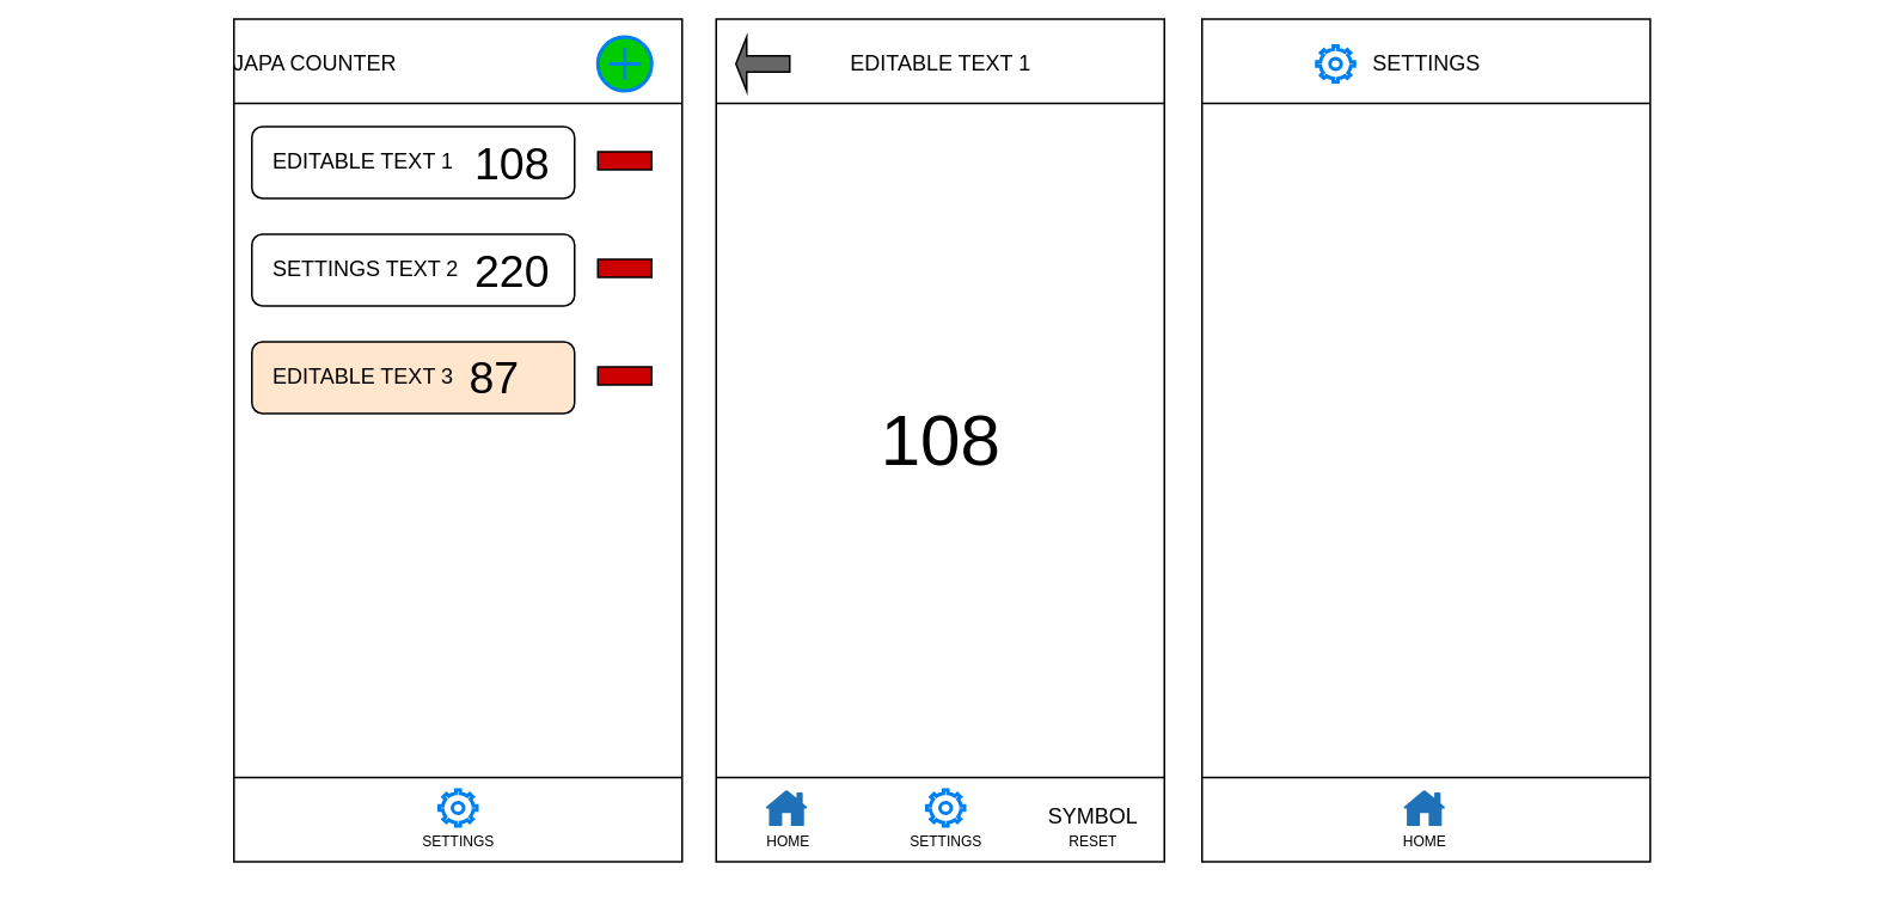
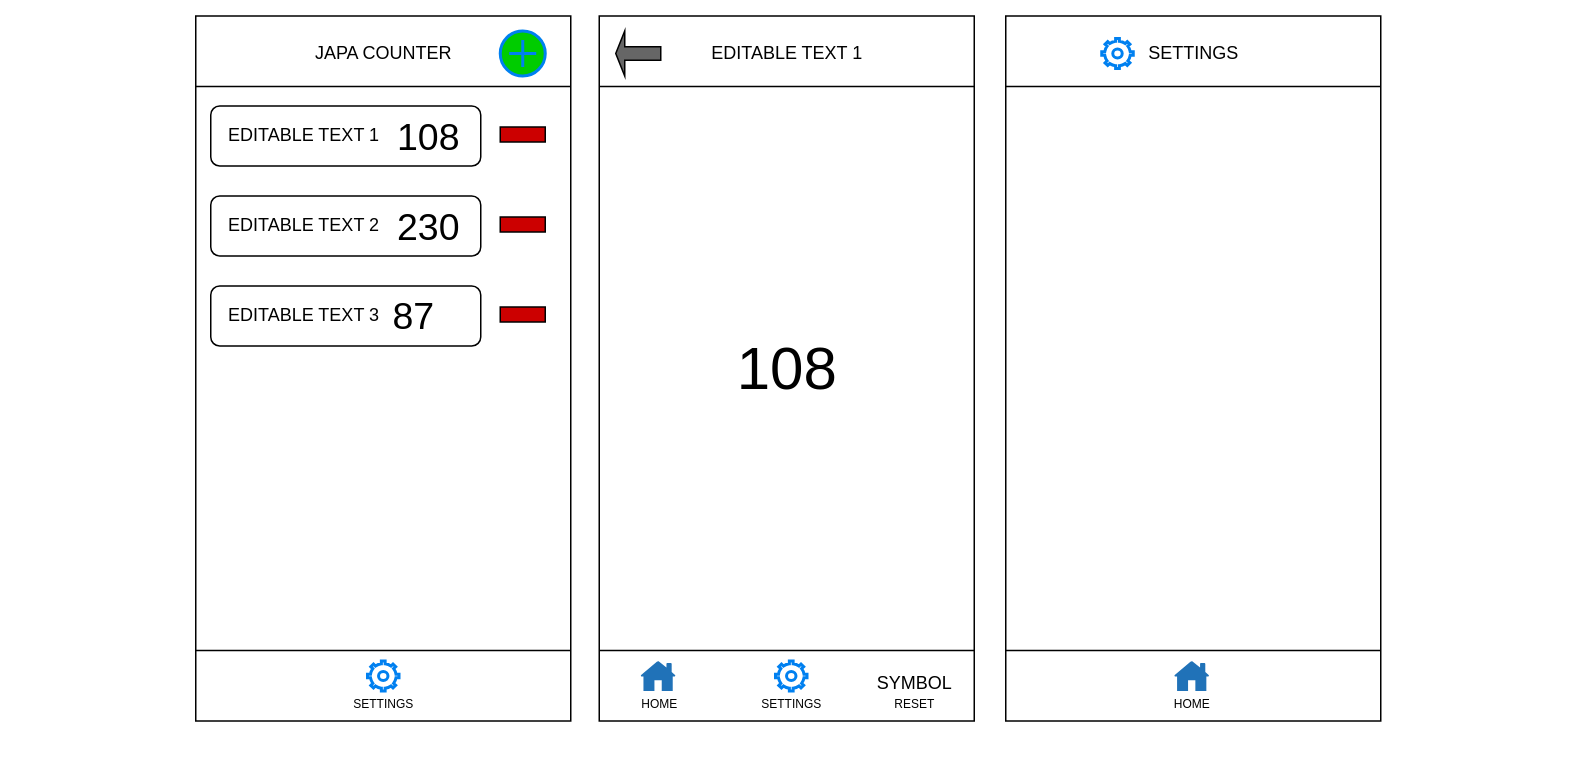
- <mxCell id="5" value="JAPA COUNTER" style="text;html=1;align=center;verticalAlign=middle;resizable=0;points=[];autosize=1;strokeColor=none;fillColor=none;" vertex="1" parent="1"><mxGeometry x="120" y="20" width="110" height="30" as="geometry" /></mxCell>
+ <mxCell id="5" value="JAPA COUNTER" style="text;html=1;align=center;verticalAlign=middle;resizable=0;points=[];autosize=1;strokeColor=none;fillColor=none;" vertex="1" parent="1"><mxGeometry x="200" y="20" width="110" height="30" as="geometry" /></mxCell>
- <mxCell id="9" value="&amp;nbsp; &amp;nbsp;SETTINGS TEXT 2" style="rounded=1;whiteSpace=wrap;html=1;align=left;" vertex="1" parent="1"><mxGeometry x="140" y="130" width="180" height="40" as="geometry" /></mxCell>
+ <mxCell id="9" value="&amp;nbsp; &amp;nbsp;EDITABLE TEXT 2" style="rounded=1;whiteSpace=wrap;html=1;align=left;" vertex="1" parent="1"><mxGeometry x="140" y="130" width="180" height="40" as="geometry" /></mxCell>
- <mxCell id="16" value="&lt;font style=&quot;font-size: 25px;&quot;&gt;220&lt;/font&gt;" style="text;html=1;align=center;verticalAlign=middle;resizable=0;points=[];autosize=1;strokeColor=none;fillColor=none;" vertex="1" parent="1"><mxGeometry x="250" y="130" width="70" height="40" as="geometry" /></mxCell>
+ <mxCell id="16" value="&lt;font style=&quot;font-size: 25px;&quot;&gt;230&lt;/font&gt;" style="text;html=1;align=center;verticalAlign=middle;resizable=0;points=[];autosize=1;strokeColor=none;fillColor=none;" vertex="1" parent="1"><mxGeometry x="250" y="130" width="70" height="40" as="geometry" /></mxCell>
- <mxCell id="11" value="&amp;nbsp; &amp;nbsp;EDITABLE TEXT 3" style="rounded=1;whiteSpace=wrap;html=1;align=left;fillColor=#ffe6cc;" vertex="1" parent="1"><mxGeometry x="140" y="190" width="180" height="40" as="geometry" /></mxCell>
+ <mxCell id="11" value="&amp;nbsp; &amp;nbsp;EDITABLE TEXT 3" style="rounded=1;whiteSpace=wrap;html=1;align=left;" vertex="1" parent="1"><mxGeometry x="140" y="190" width="180" height="40" as="geometry" /></mxCell>
